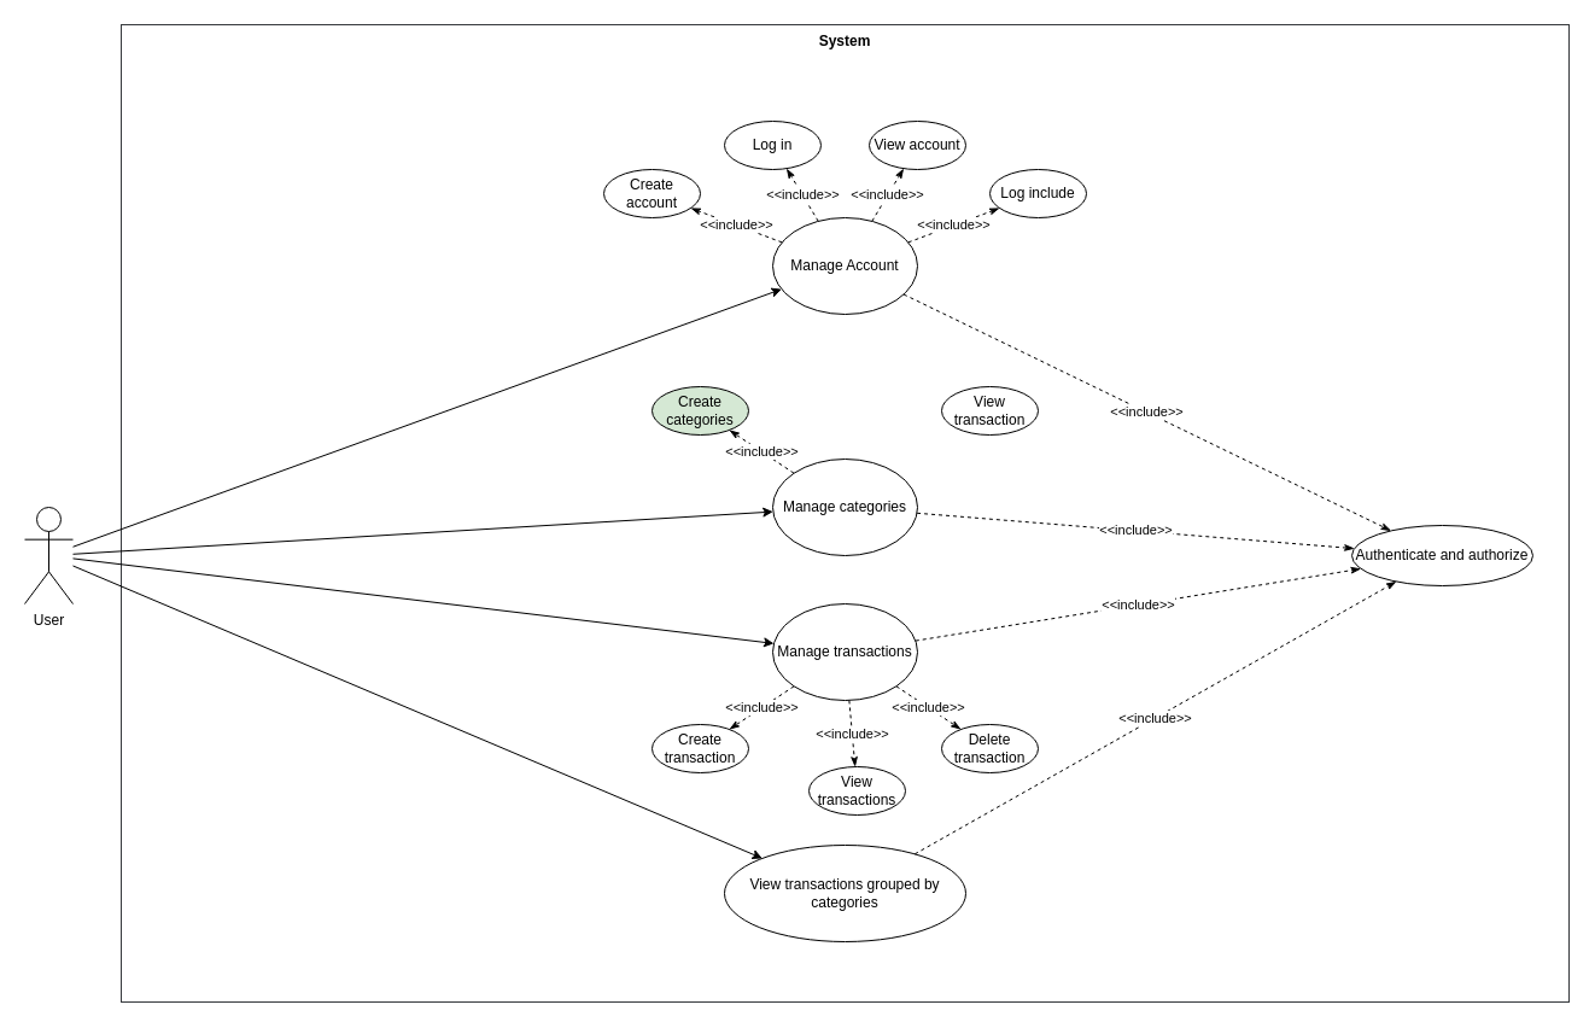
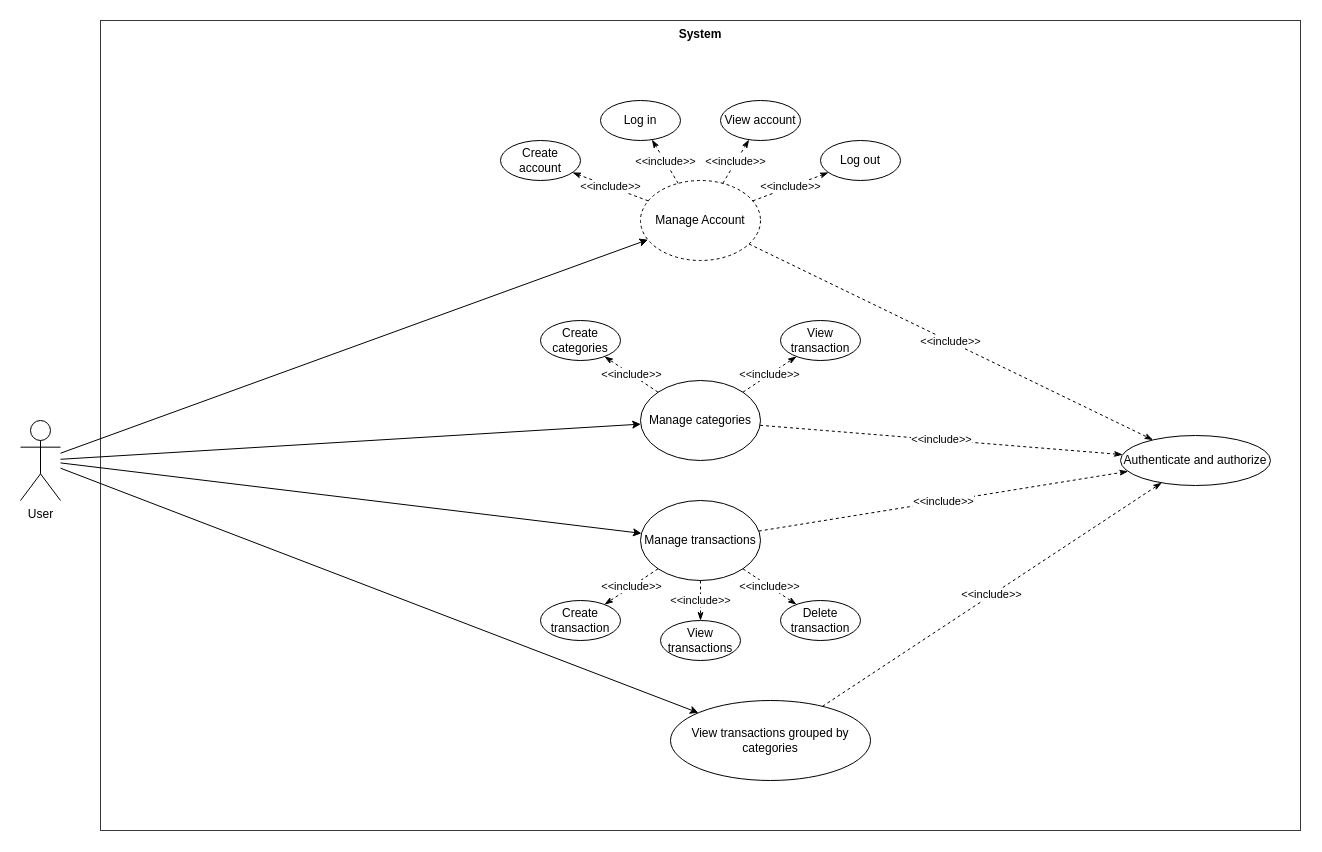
- <mxCell id="9" value="Log include" style="ellipse;whiteSpace=wrap;html=1;" parent="1" vertex="1"><mxGeometry x="820" y="140" width="80" height="40" as="geometry" /></mxCell>
+ <mxCell id="9" value="Log out" style="ellipse;whiteSpace=wrap;html=1;" parent="1" vertex="1"><mxGeometry x="820" y="140" width="80" height="40" as="geometry" /></mxCell>
- <mxCell id="7" value="Manage Account" style="ellipse;whiteSpace=wrap;html=1;" parent="1" vertex="1"><mxGeometry x="640" y="180" width="120" height="80" as="geometry" /></mxCell>
+ <mxCell id="7" value="Manage Account" style="ellipse;whiteSpace=wrap;html=1;dashed=1;" parent="1" vertex="1"><mxGeometry x="640" y="180" width="120" height="80" as="geometry" /></mxCell>
- <mxCell id="16" value="Create categories" style="ellipse;whiteSpace=wrap;html=1;fillColor=#d5e8d4;" parent="1" vertex="1"><mxGeometry x="540" y="320" width="80" height="40" as="geometry" /></mxCell>
+ <mxCell id="16" value="Create categories" style="ellipse;whiteSpace=wrap;html=1;" parent="1" vertex="1"><mxGeometry x="540" y="320" width="80" height="40" as="geometry" /></mxCell>
+ <mxCell id="17" value="&amp;lt;&amp;lt;include&amp;gt;&amp;gt;" style="endArrow=classicThin;dashed=1;html=1;rounded=0;endFill=1;" parent="1" source="10" target="12" edge="1"><mxGeometry width="50" height="50" relative="1" as="geometry"><mxPoint x="664" y="531" as="sourcePoint" /><mxPoint x="798" y="511" as="targetPoint" /></mxGeometry></mxCell>
- <mxCell id="20" value="View transactions" style="ellipse;whiteSpace=wrap;html=1;" parent="1" vertex="1"><mxGeometry x="670" y="635" width="80" height="40" as="geometry" /></mxCell>
+ <mxCell id="20" value="View transactions" style="ellipse;whiteSpace=wrap;html=1;" parent="1" vertex="1"><mxGeometry x="660" y="620" width="80" height="40" as="geometry" /></mxCell>
- <mxCell id="11" value="View transactions grouped by categories" style="ellipse;whiteSpace=wrap;html=1;" parent="1" vertex="1"><mxGeometry x="600" y="700" width="200" height="80" as="geometry" /></mxCell>
+ <mxCell id="11" value="View transactions grouped by categories" style="ellipse;whiteSpace=wrap;html=1;" parent="1" vertex="1"><mxGeometry x="670" y="700" width="200" height="80" as="geometry" /></mxCell>
